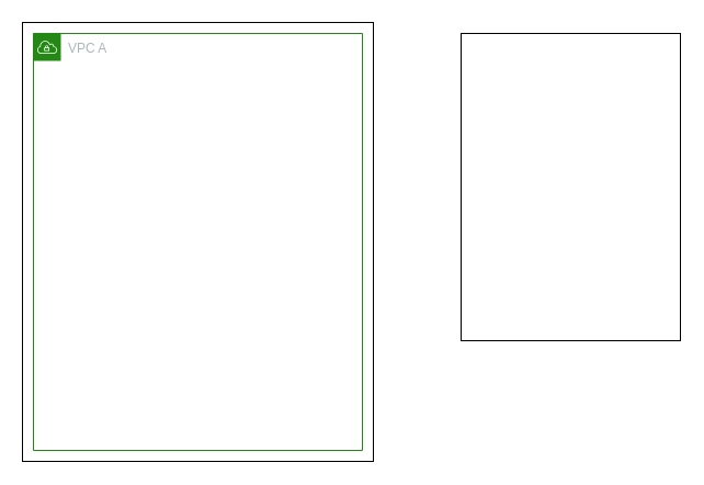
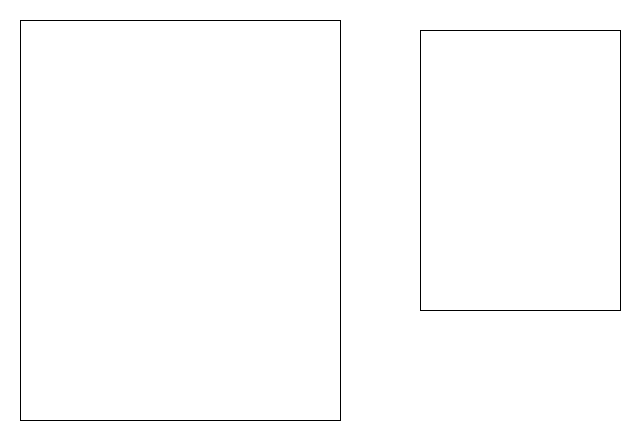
- <mxCell id="4" value="VPC A" style="points=[[0,0],[0.25,0],[0.5,0],[0.75,0],[1,0],[1,0.25],[1,0.5],[1,0.75],[1,1],[0.75,1],[0.5,1],[0.25,1],[0,1],[0,0.75],[0,0.5],[0,0.25]];outlineConnect=0;gradientColor=none;html=1;whiteSpace=wrap;fontSize=12;fontStyle=0;container=1;pointerEvents=0;collapsible=0;recursiveResize=0;shape=mxgraph.aws4.group;grIcon=mxgraph.aws4.group_vpc;strokeColor=#248814;fillColor=none;verticalAlign=top;align=left;spacingLeft=30;fontColor=#AAB7B8;dashed=0;" vertex="1" parent="1"><mxGeometry x="30" y="30" width="300" height="380" as="geometry" /></mxCell>
